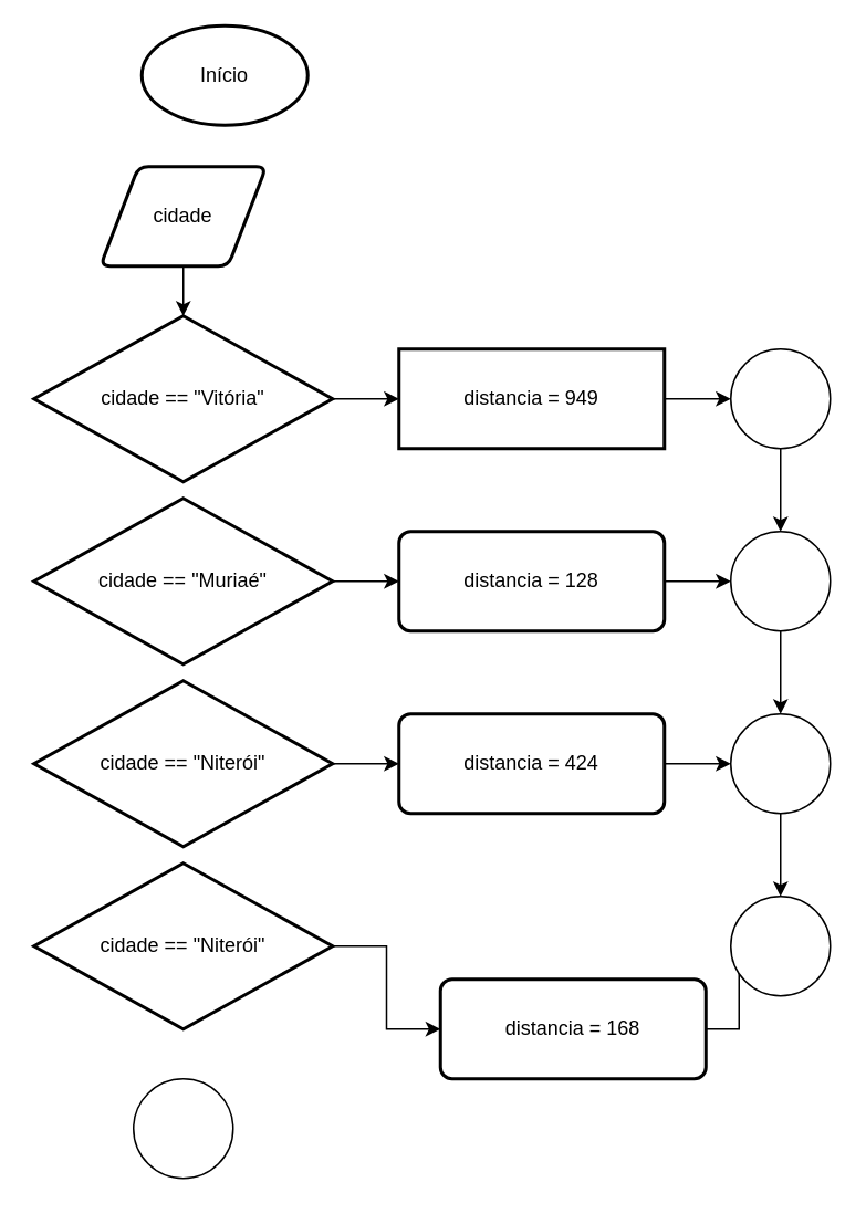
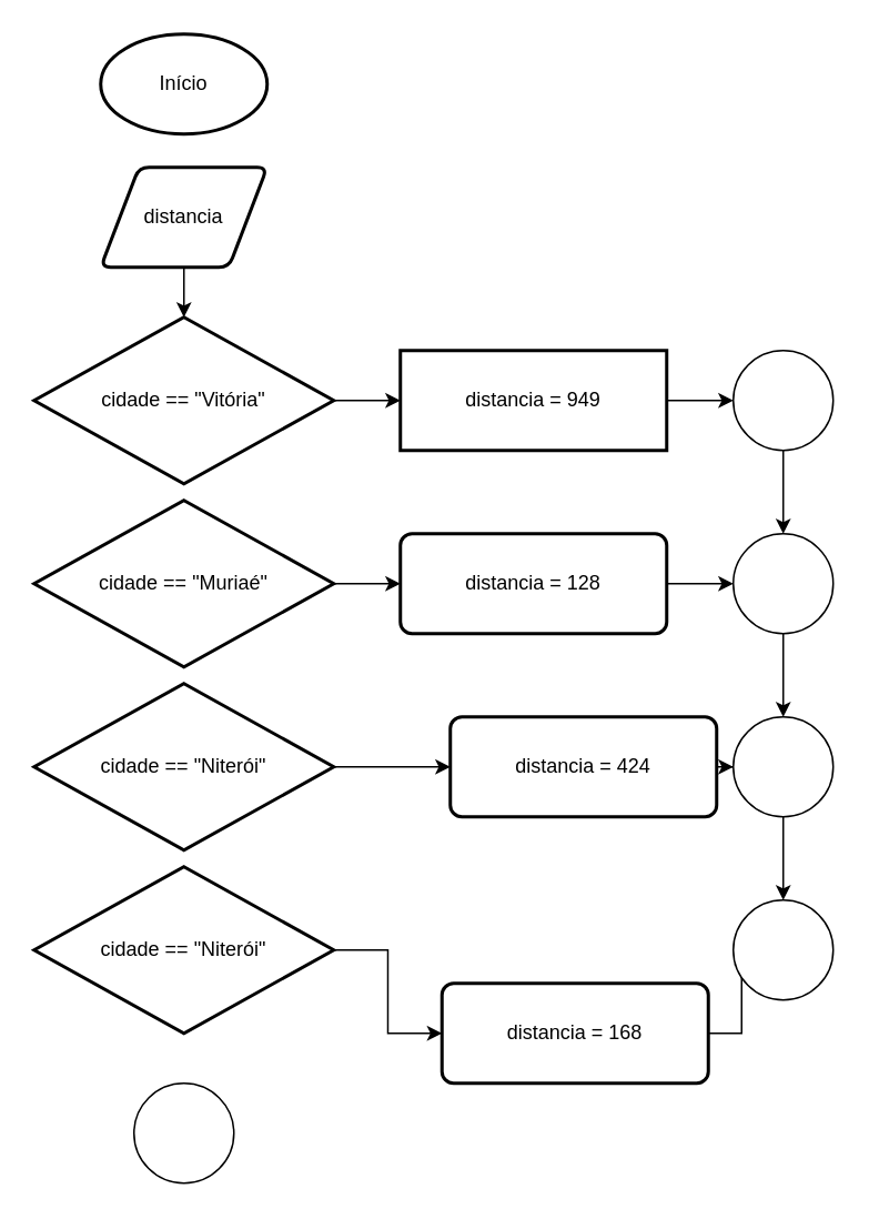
- <mxCell id="5" value="Início" style="strokeWidth=2;html=1;shape=mxgraph.flowchart.start_1;whiteSpace=wrap;" vertex="1" parent="1"><mxGeometry x="85" y="15" width="100" height="60" as="geometry" /></mxCell>
+ <mxCell id="5" value="Início" style="strokeWidth=2;html=1;shape=mxgraph.flowchart.start_1;whiteSpace=wrap;" vertex="1" parent="1"><mxGeometry x="60" y="20" width="100" height="60" as="geometry" /></mxCell>
- <mxCell id="4" value="cidade" style="shape=parallelogram;html=1;strokeWidth=2;perimeter=parallelogramPerimeter;whiteSpace=wrap;rounded=1;arcSize=12;size=0.23;" vertex="1" parent="1"><mxGeometry x="60" y="100" width="100" height="60" as="geometry" /></mxCell>
+ <mxCell id="4" value="distancia" style="shape=parallelogram;html=1;strokeWidth=2;perimeter=parallelogramPerimeter;whiteSpace=wrap;rounded=1;arcSize=12;size=0.23;" vertex="1" parent="1"><mxGeometry x="60" y="100" width="100" height="60" as="geometry" /></mxCell>
- <mxCell id="19" value="distancia = 424" style="rounded=1;whiteSpace=wrap;html=1;absoluteArcSize=1;arcSize=14;strokeWidth=2;" vertex="1" parent="1"><mxGeometry x="240" y="430" width="160" height="60" as="geometry" /></mxCell>
+ <mxCell id="19" value="distancia = 424" style="rounded=1;whiteSpace=wrap;html=1;absoluteArcSize=1;arcSize=14;strokeWidth=2;" vertex="1" parent="1"><mxGeometry x="270" y="430" width="160" height="60" as="geometry" /></mxCell>
